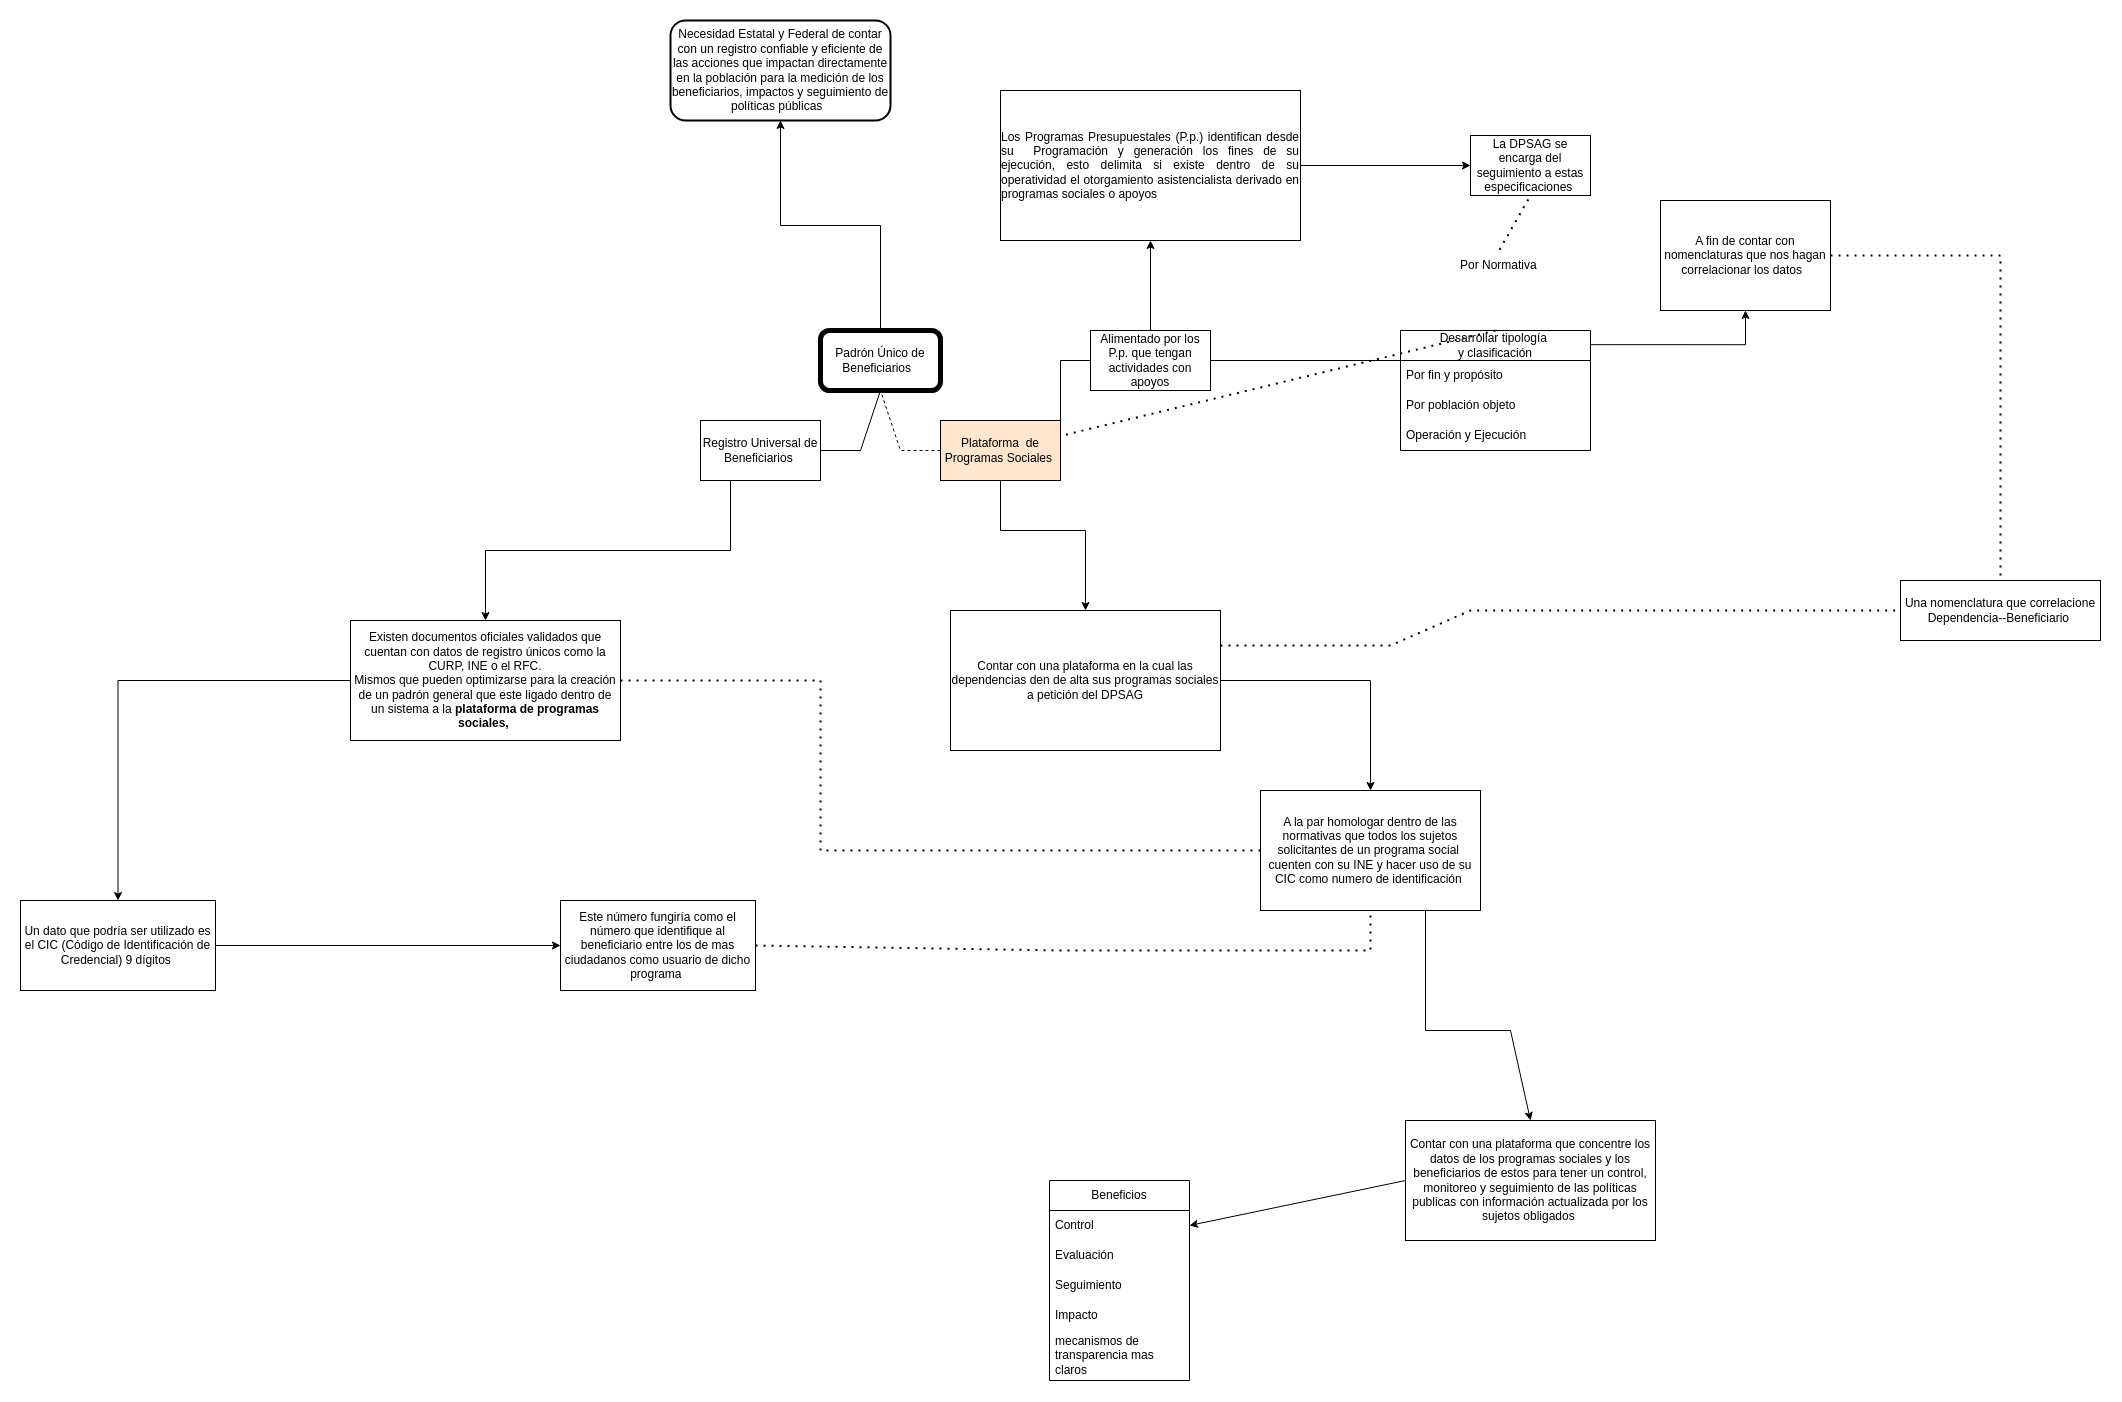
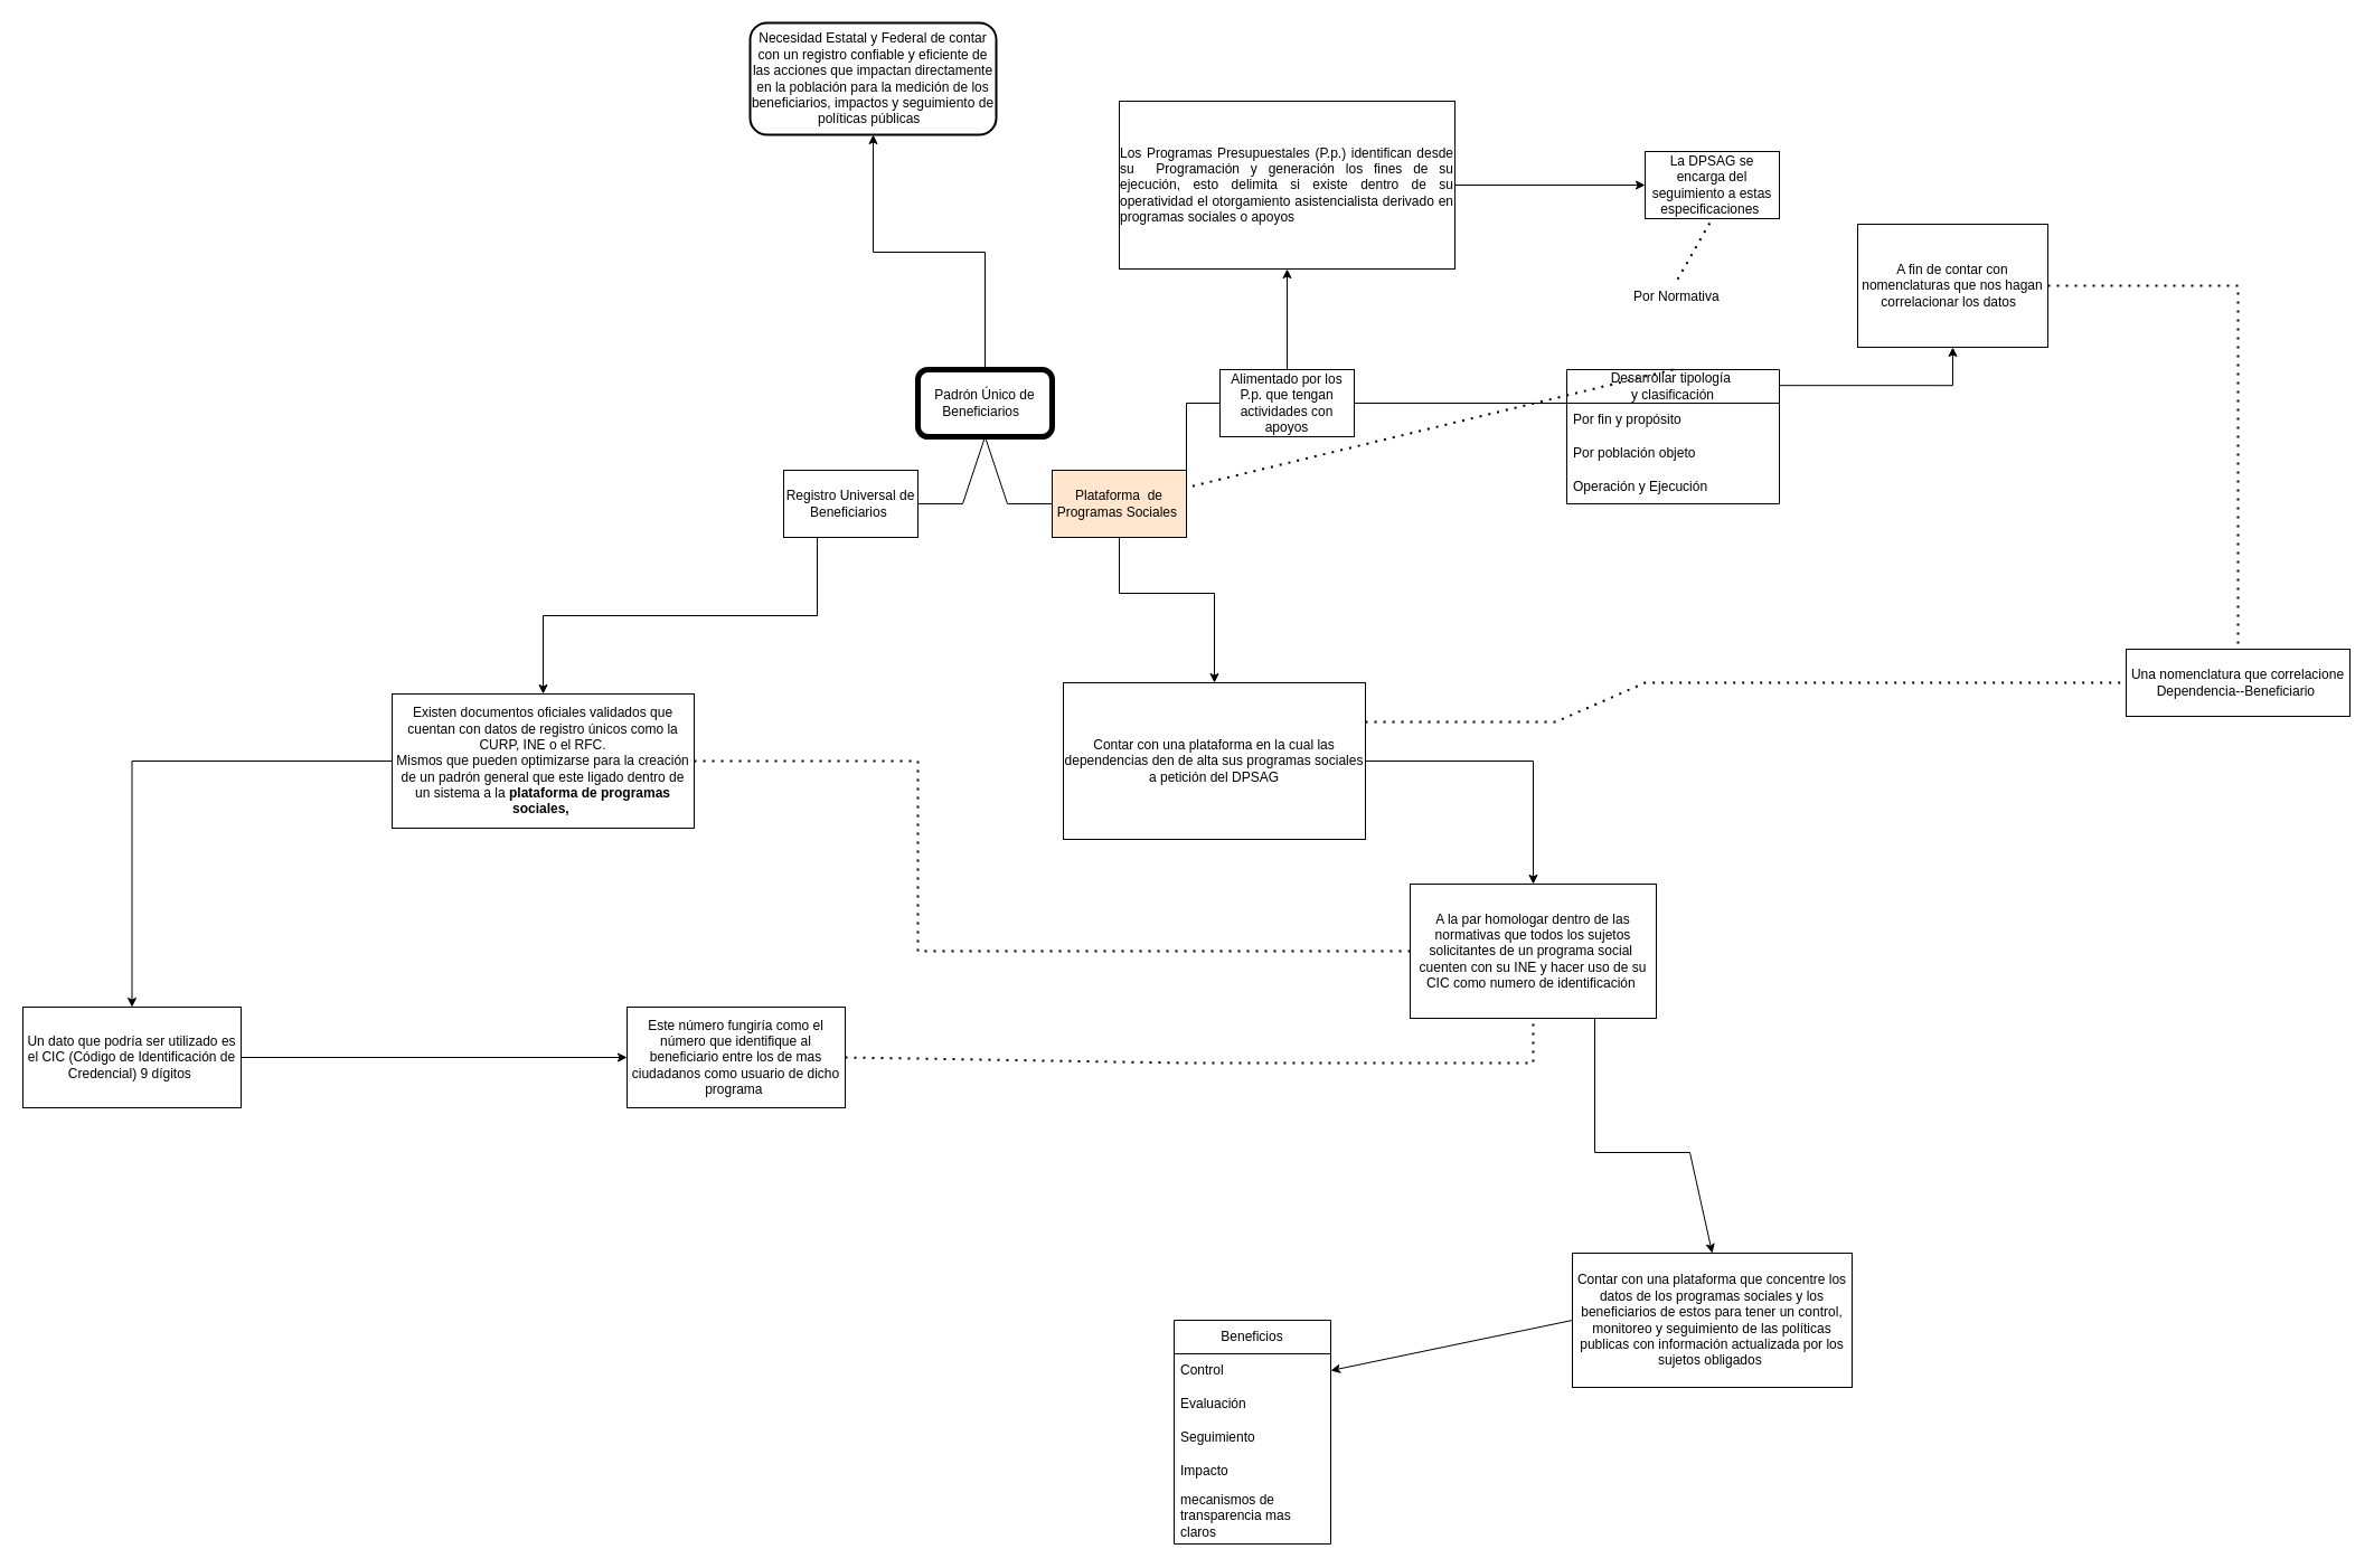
- <mxCell id="20" value="" style="endArrow=none;html=1;rounded=0;entryX=0.5;entryY=1;entryDx=0;entryDy=0;exitX=0;exitY=0.5;exitDx=0;exitDy=0;dashed=1;" parent="1" source="4" target="3" edge="1"><mxGeometry width="50" height="50" relative="1" as="geometry"><mxPoint x="910" y="450" as="sourcePoint" /><mxPoint x="905" y="425" as="targetPoint" /><Array as="points"><mxPoint x="900" y="450" /></Array></mxGeometry></mxCell>
+ <mxCell id="20" value="" style="endArrow=none;html=1;rounded=0;entryX=0.5;entryY=1;entryDx=0;entryDy=0;exitX=0;exitY=0.5;exitDx=0;exitDy=0;" parent="1" source="4" target="3" edge="1"><mxGeometry width="50" height="50" relative="1" as="geometry"><mxPoint x="910" y="450" as="sourcePoint" /><mxPoint x="905" y="425" as="targetPoint" /><Array as="points"><mxPoint x="900" y="450" /></Array></mxGeometry></mxCell>
